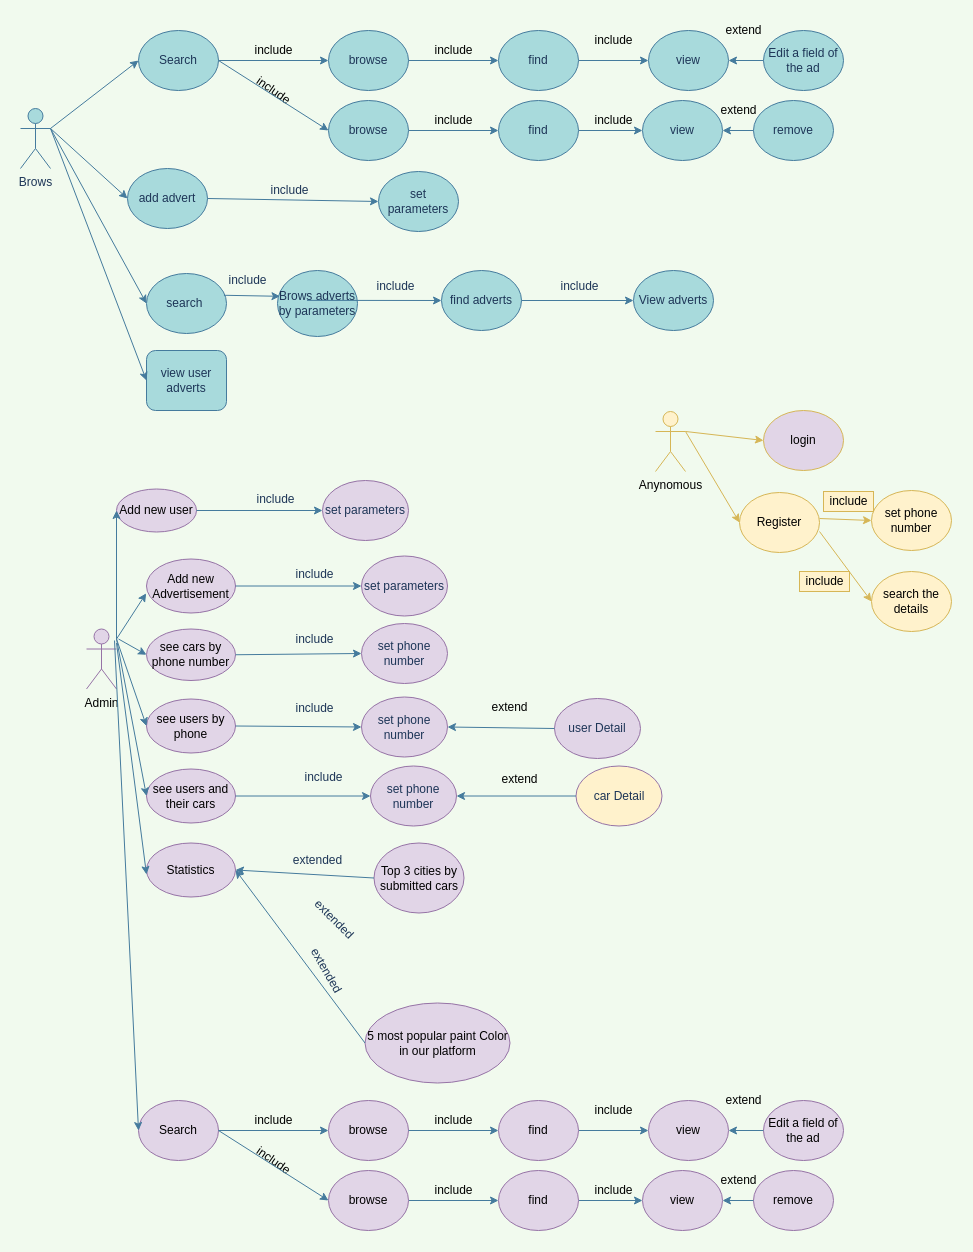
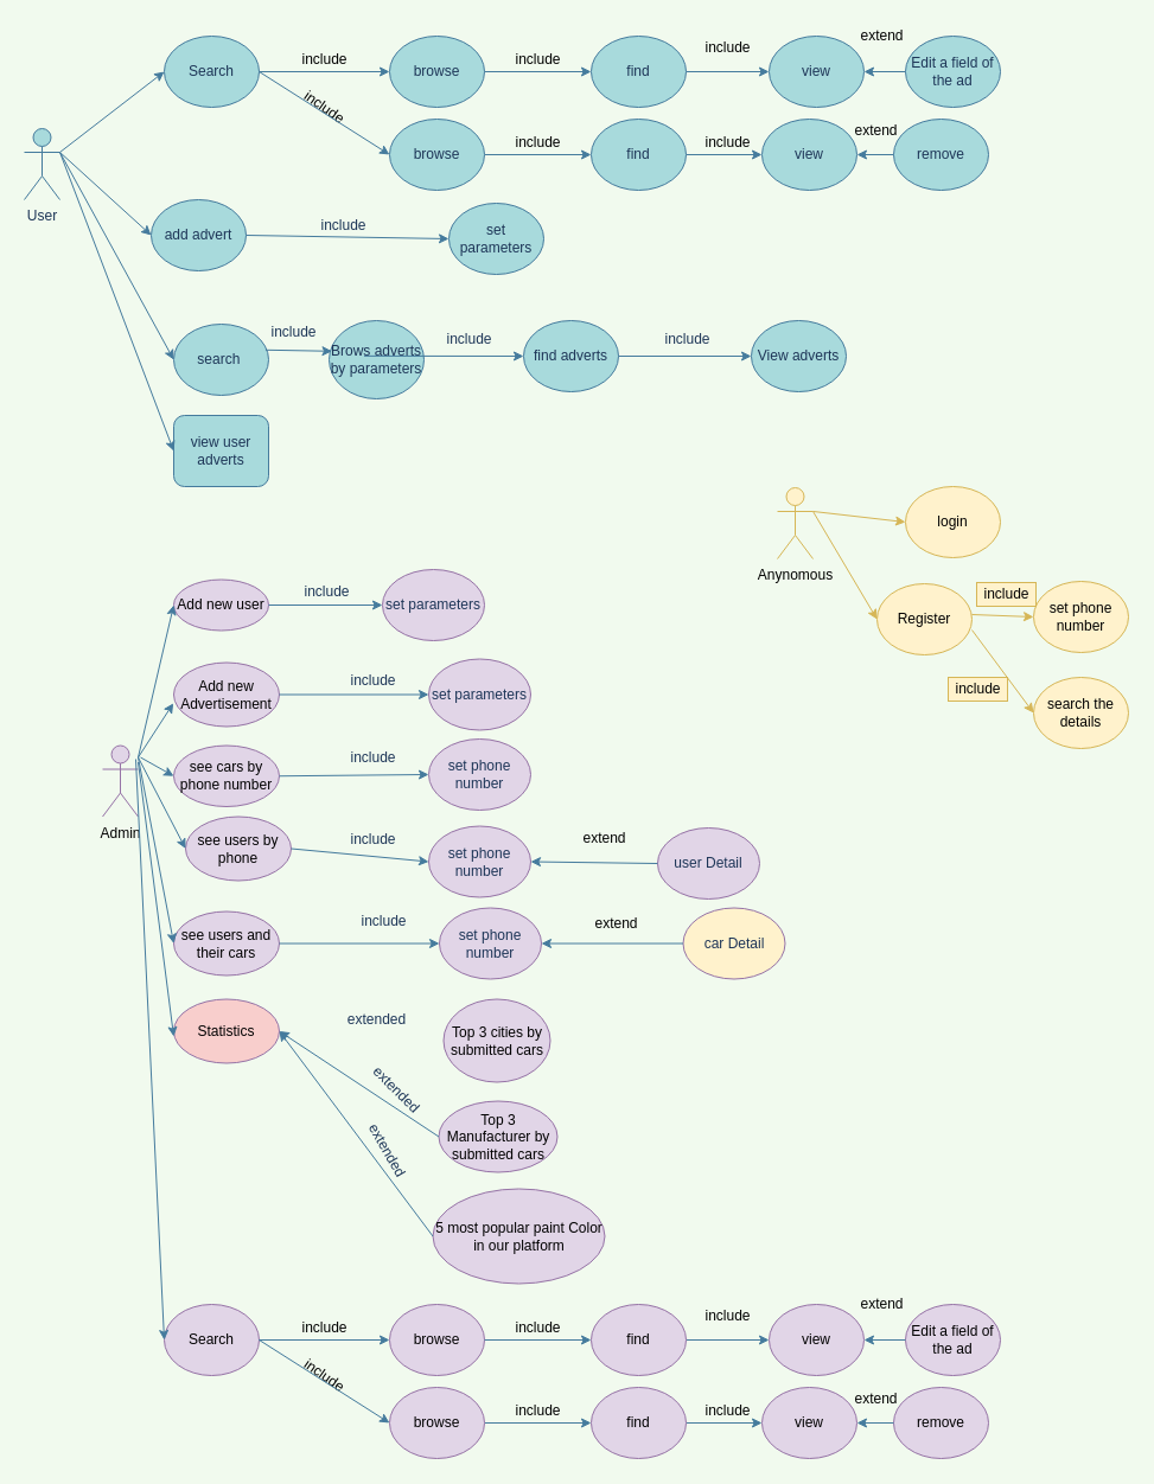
- <mxCell id="2" value="Brows" style="shape=umlActor;verticalLabelPosition=bottom;verticalAlign=top;html=1;outlineConnect=0;fillColor=#A8DADC;strokeColor=#457B9D;fontColor=#1D3557;" parent="1" vertex="1"><mxGeometry x="20" y="108" width="30" height="60" as="geometry" /></mxCell>
+ <mxCell id="2" value="User" style="shape=umlActor;verticalLabelPosition=bottom;verticalAlign=top;html=1;outlineConnect=0;fillColor=#A8DADC;strokeColor=#457B9D;fontColor=#1D3557;" parent="1" vertex="1"><mxGeometry x="20" y="108" width="30" height="60" as="geometry" /></mxCell>
- <mxCell id="79" value="login" style="ellipse;whiteSpace=wrap;html=1;fillColor=#e1d5e7;strokeColor=#d6b656;" vertex="1" parent="1"><mxGeometry x="763" y="410" width="80" height="60" as="geometry" /></mxCell>
+ <mxCell id="79" value="login" style="ellipse;whiteSpace=wrap;html=1;fillColor=#fff2cc;strokeColor=#d6b656;" vertex="1" parent="1"><mxGeometry x="763" y="410" width="80" height="60" as="geometry" /></mxCell>
- <mxCell id="4" value="Add new user" style="ellipse;whiteSpace=wrap;html=1;fillColor=#e1d5e7;strokeColor=#9673a6;" parent="1" vertex="1"><mxGeometry x="116" y="488.5" width="80" height="43" as="geometry" /></mxCell>
+ <mxCell id="4" value="Add new user" style="ellipse;whiteSpace=wrap;html=1;fillColor=#e1d5e7;strokeColor=#9673a6;" parent="1" vertex="1"><mxGeometry x="146" y="488.5" width="80" height="43" as="geometry" /></mxCell>
- <mxCell id="7" value="see users by phone" style="ellipse;whiteSpace=wrap;html=1;fillColor=#e1d5e7;strokeColor=#9673a6;" parent="1" vertex="1"><mxGeometry x="146" y="698.5" width="89" height="54" as="geometry" /></mxCell>
+ <mxCell id="7" value="see users by phone" style="ellipse;whiteSpace=wrap;html=1;fillColor=#e1d5e7;strokeColor=#9673a6;" parent="1" vertex="1"><mxGeometry x="156" y="688.5" width="89" height="54" as="geometry" /></mxCell>
- <mxCell id="44" value="Statistics" style="ellipse;whiteSpace=wrap;html=1;fillColor=#e1d5e7;strokeColor=#9673a6;" parent="1" vertex="1"><mxGeometry x="146" y="842.5" width="89" height="54" as="geometry" /></mxCell>
+ <mxCell id="44" value="Statistics" style="ellipse;whiteSpace=wrap;html=1;fillColor=#f8cecc;strokeColor=#9673a6;" parent="1" vertex="1"><mxGeometry x="146" y="842.5" width="89" height="54" as="geometry" /></mxCell>
- <mxCell id="49" value="" style="endArrow=classic;html=1;fontColor=#1D3557;strokeColor=#457B9D;fillColor=#A8DADC;exitX=0;exitY=0.5;exitDx=0;exitDy=0;entryX=1;entryY=0.5;entryDx=0;entryDy=0;" parent="1" source="46" target="44" edge="1"><mxGeometry width="50" height="50" relative="1" as="geometry"><mxPoint x="287" y="782.5" as="sourcePoint" /><mxPoint x="337" y="732.5" as="targetPoint" /></mxGeometry></mxCell>
+ <mxCell id="50" value="" style="endArrow=classic;html=1;fontColor=#1D3557;strokeColor=#457B9D;fillColor=#A8DADC;exitX=0;exitY=0.5;exitDx=0;exitDy=0;entryX=1;entryY=0.5;entryDx=0;entryDy=0;" parent="1" source="47" target="44" edge="1"><mxGeometry width="50" height="50" relative="1" as="geometry"><mxPoint x="340" y="892.5" as="sourcePoint" /><mxPoint x="210" y="974.5" as="targetPoint" /></mxGeometry></mxCell>
+ <mxCell id="47" value="Top 3 Manufacturer by submitted cars" style="ellipse;whiteSpace=wrap;html=1;fillColor=#e1d5e7;strokeColor=#9673a6;" parent="1" vertex="1"><mxGeometry x="369.5" y="928.5" width="100" height="60" as="geometry" /></mxCell>
